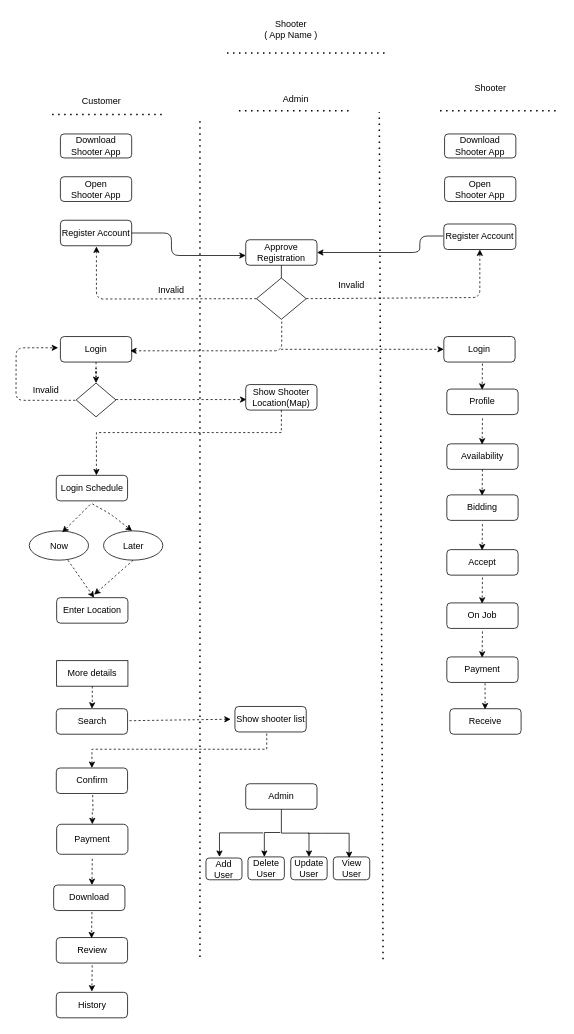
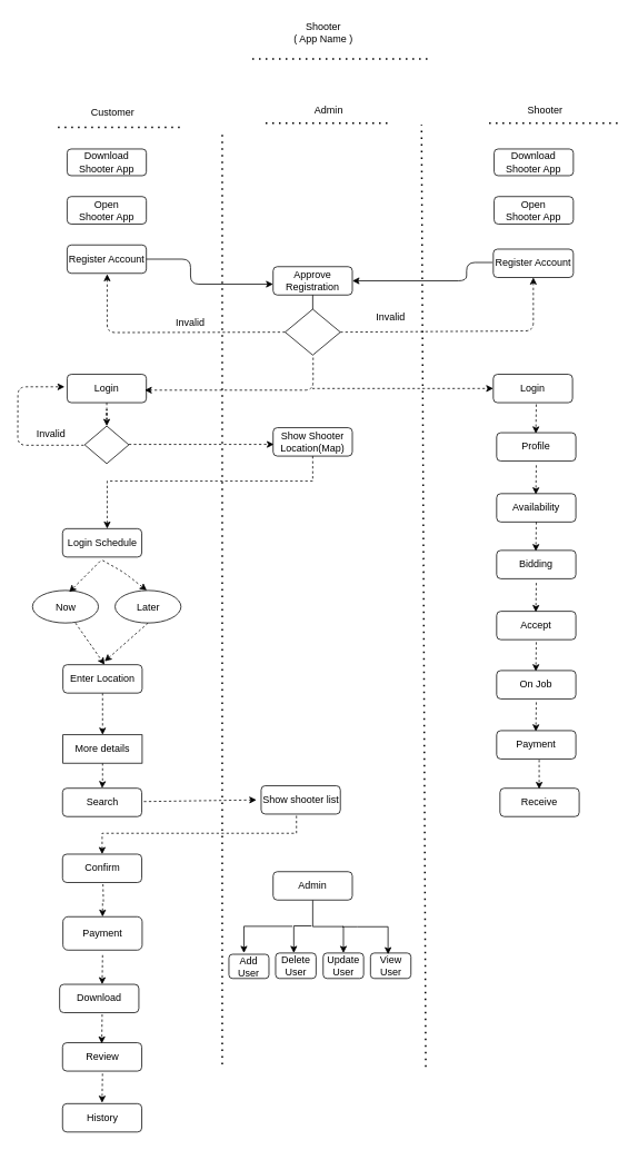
- <mxCell id="9" value="Shooter" style="text;html=1;strokeColor=none;fillColor=none;align=center;verticalAlign=middle;whiteSpace=wrap;rounded=0;labelBackgroundColor=none;" parent="1" vertex="1"><mxGeometry x="619" y="107" width="69" height="20" as="geometry" /></mxCell>
+ <mxCell id="9" value="Shooter" style="text;html=1;strokeColor=none;fillColor=none;align=center;verticalAlign=middle;whiteSpace=wrap;rounded=0;labelBackgroundColor=none;" parent="1" vertex="1"><mxGeometry x="619" y="122" width="69" height="20" as="geometry" /></mxCell>
+ <mxCell id="43" value="" style="edgeStyle=orthogonalEdgeStyle;rounded=0;orthogonalLoop=1;jettySize=auto;html=1;dashed=1;align=center;" parent="1" source="44" target="48" edge="1"><mxGeometry relative="1" as="geometry" /></mxCell>
